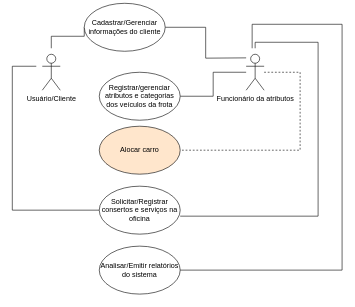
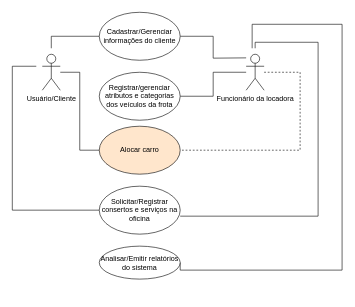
- <mxCell id="12" value="Cadastrar/Gerenciar informações do cliente" style="ellipse;whiteSpace=wrap;html=1;" parent="1" vertex="1"><mxGeometry x="140" y="5" width="135" height="80" as="geometry" /></mxCell>
+ <mxCell id="12" value="Cadastrar/Gerenciar informações do cliente" style="ellipse;whiteSpace=wrap;html=1;" parent="1" vertex="1"><mxGeometry x="165" y="20" width="135" height="80" as="geometry" /></mxCell>
- <mxCell id="11" value="Funcionário da atributos" style="shape=umlActor;verticalLabelPosition=bottom;verticalAlign=top;html=1;outlineConnect=0;" parent="1" vertex="1"><mxGeometry x="410" y="90" width="30" height="60" as="geometry" /></mxCell>
+ <mxCell id="11" value="Funcionário da locadora" style="shape=umlActor;verticalLabelPosition=bottom;verticalAlign=top;html=1;outlineConnect=0;" parent="1" vertex="1"><mxGeometry x="410" y="90" width="30" height="60" as="geometry" /></mxCell>
+ <mxCell id="2" style="edgeStyle=orthogonalEdgeStyle;rounded=0;orthogonalLoop=1;jettySize=auto;html=1;entryX=0;entryY=0.5;entryDx=0;entryDy=0;endArrow=none;endFill=0;" parent="1" source="5" target="14" edge="1"><mxGeometry relative="1" as="geometry" /></mxCell>
- <mxCell id="16" value="Analisar/Emitir relatórios do sistema" style="ellipse;whiteSpace=wrap;html=1;" parent="1" vertex="1"><mxGeometry x="165" y="410" width="135" height="80" as="geometry" /></mxCell>
+ <mxCell id="16" value="Analisar/Emitir relatórios do sistema" style="ellipse;whiteSpace=wrap;html=1;" parent="1" vertex="1"><mxGeometry x="165" y="410" width="135" height="55" as="geometry" /></mxCell>
